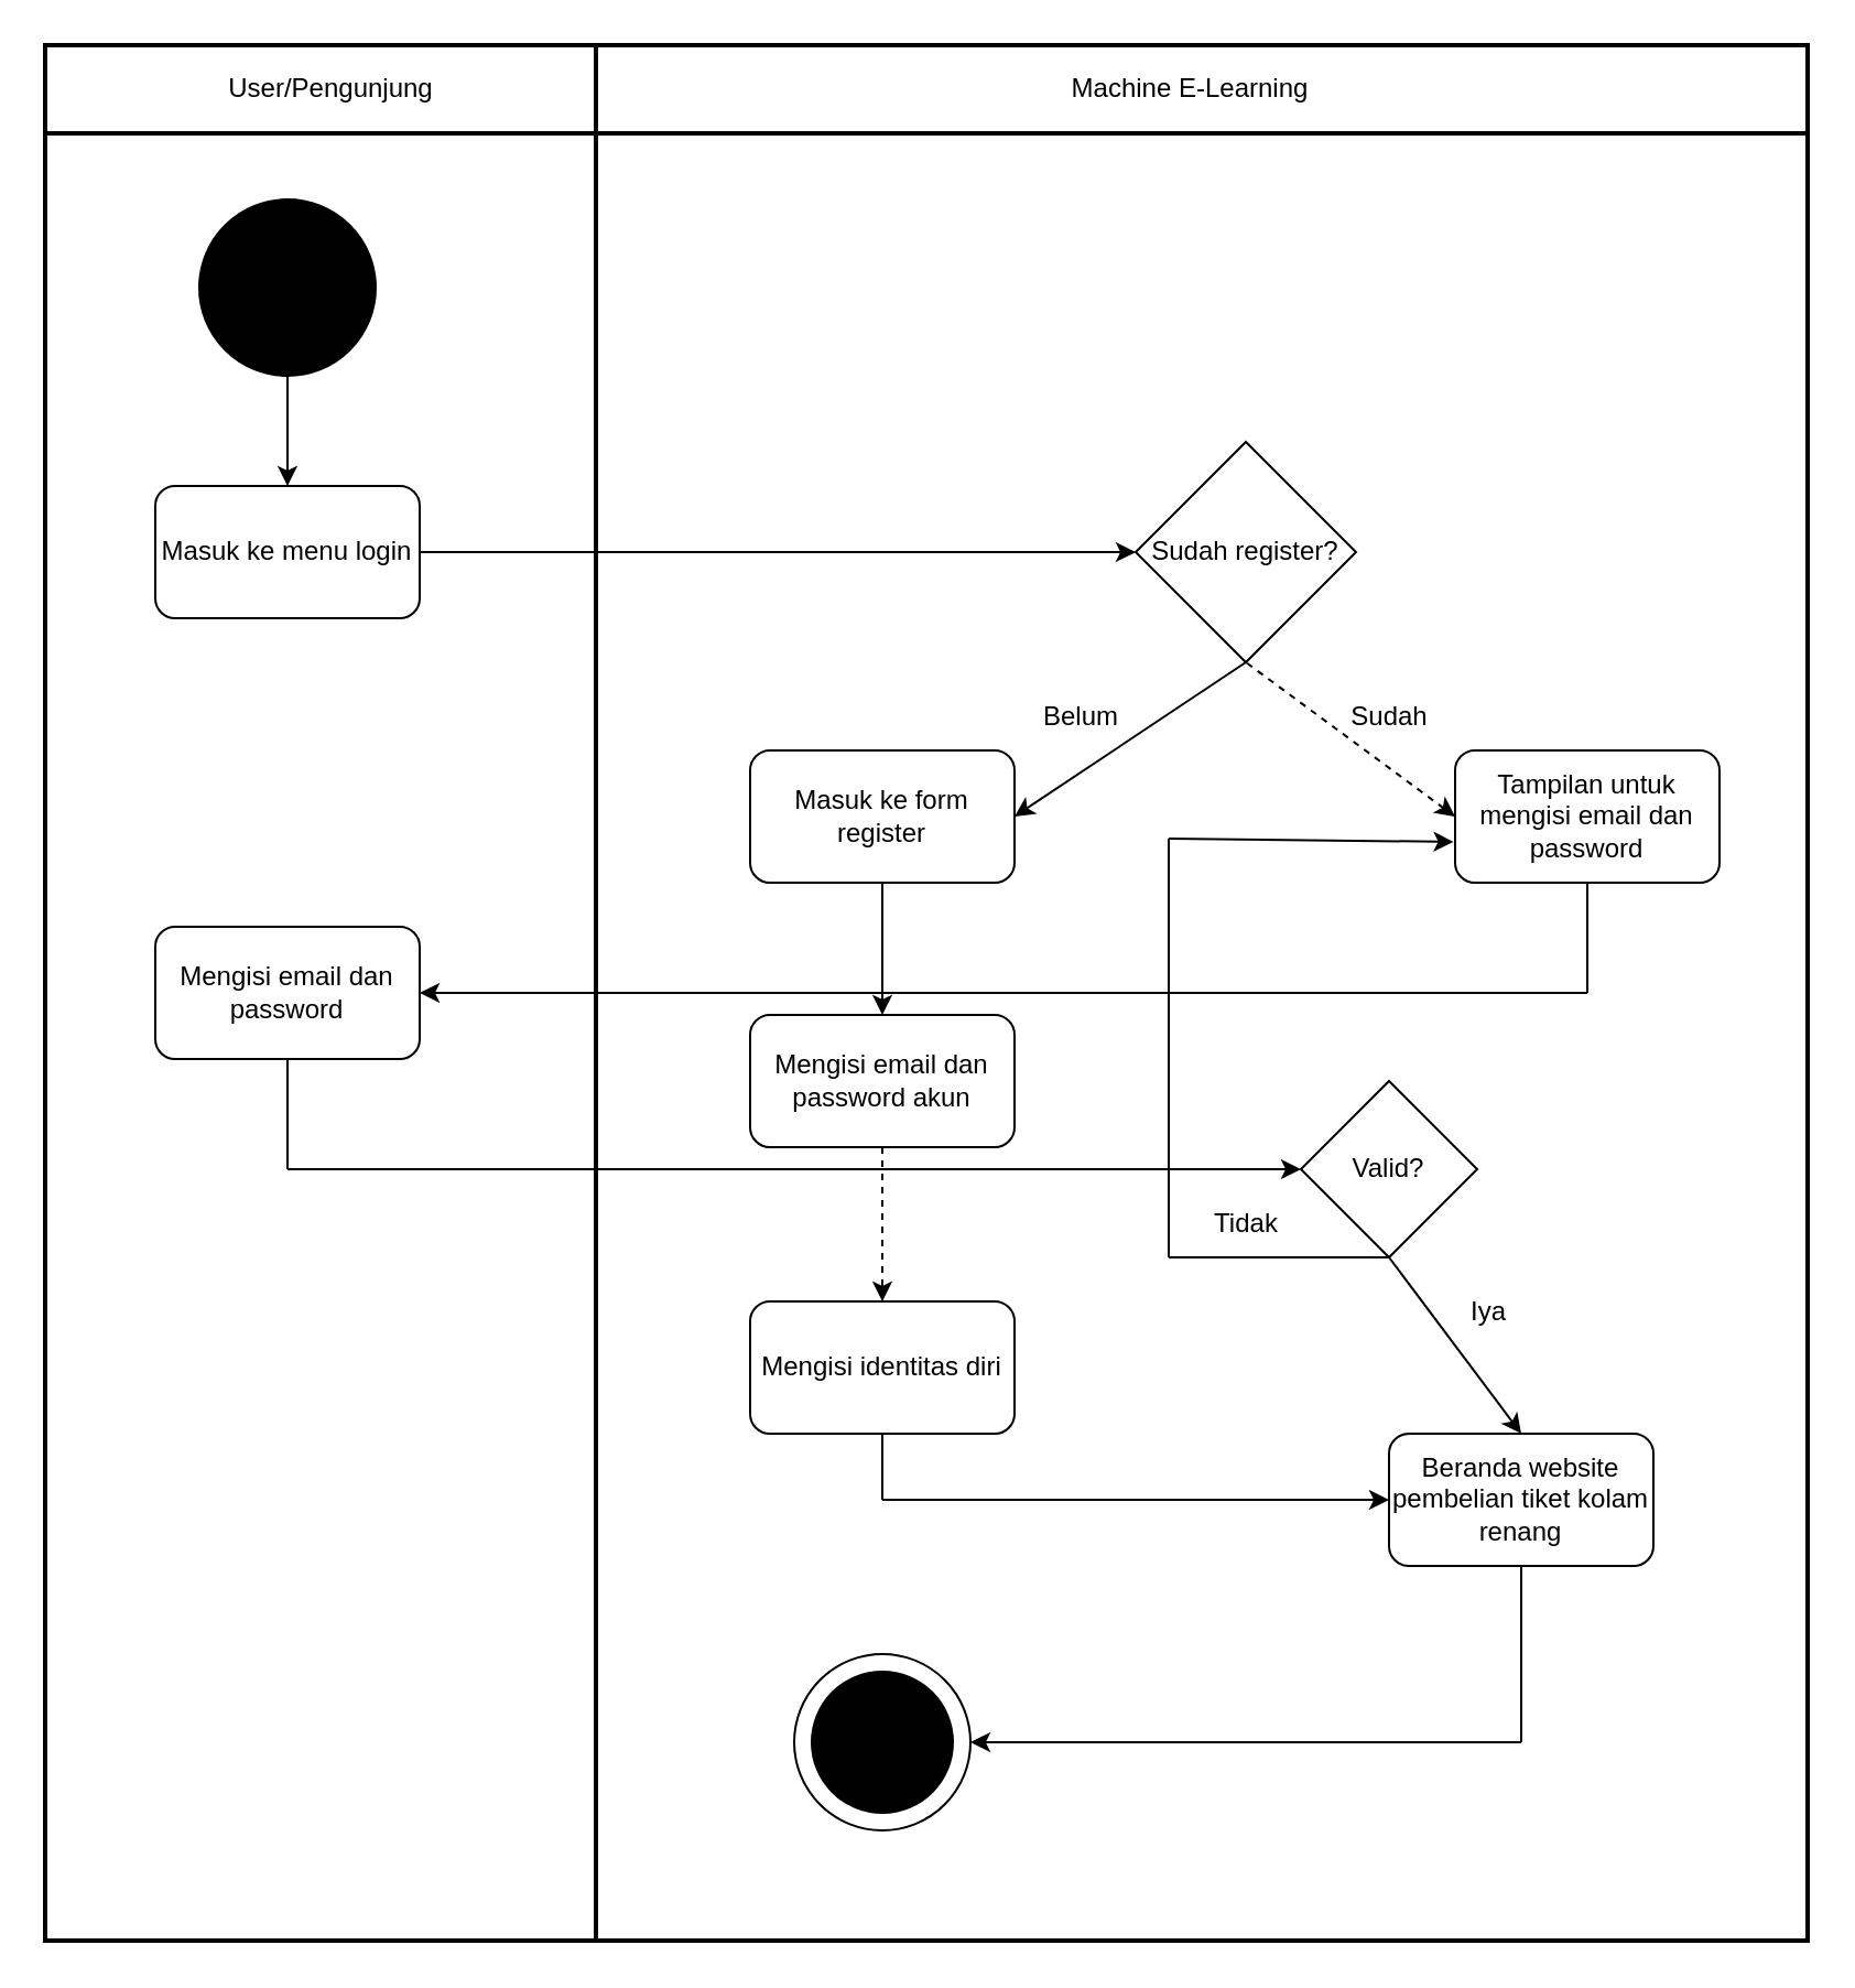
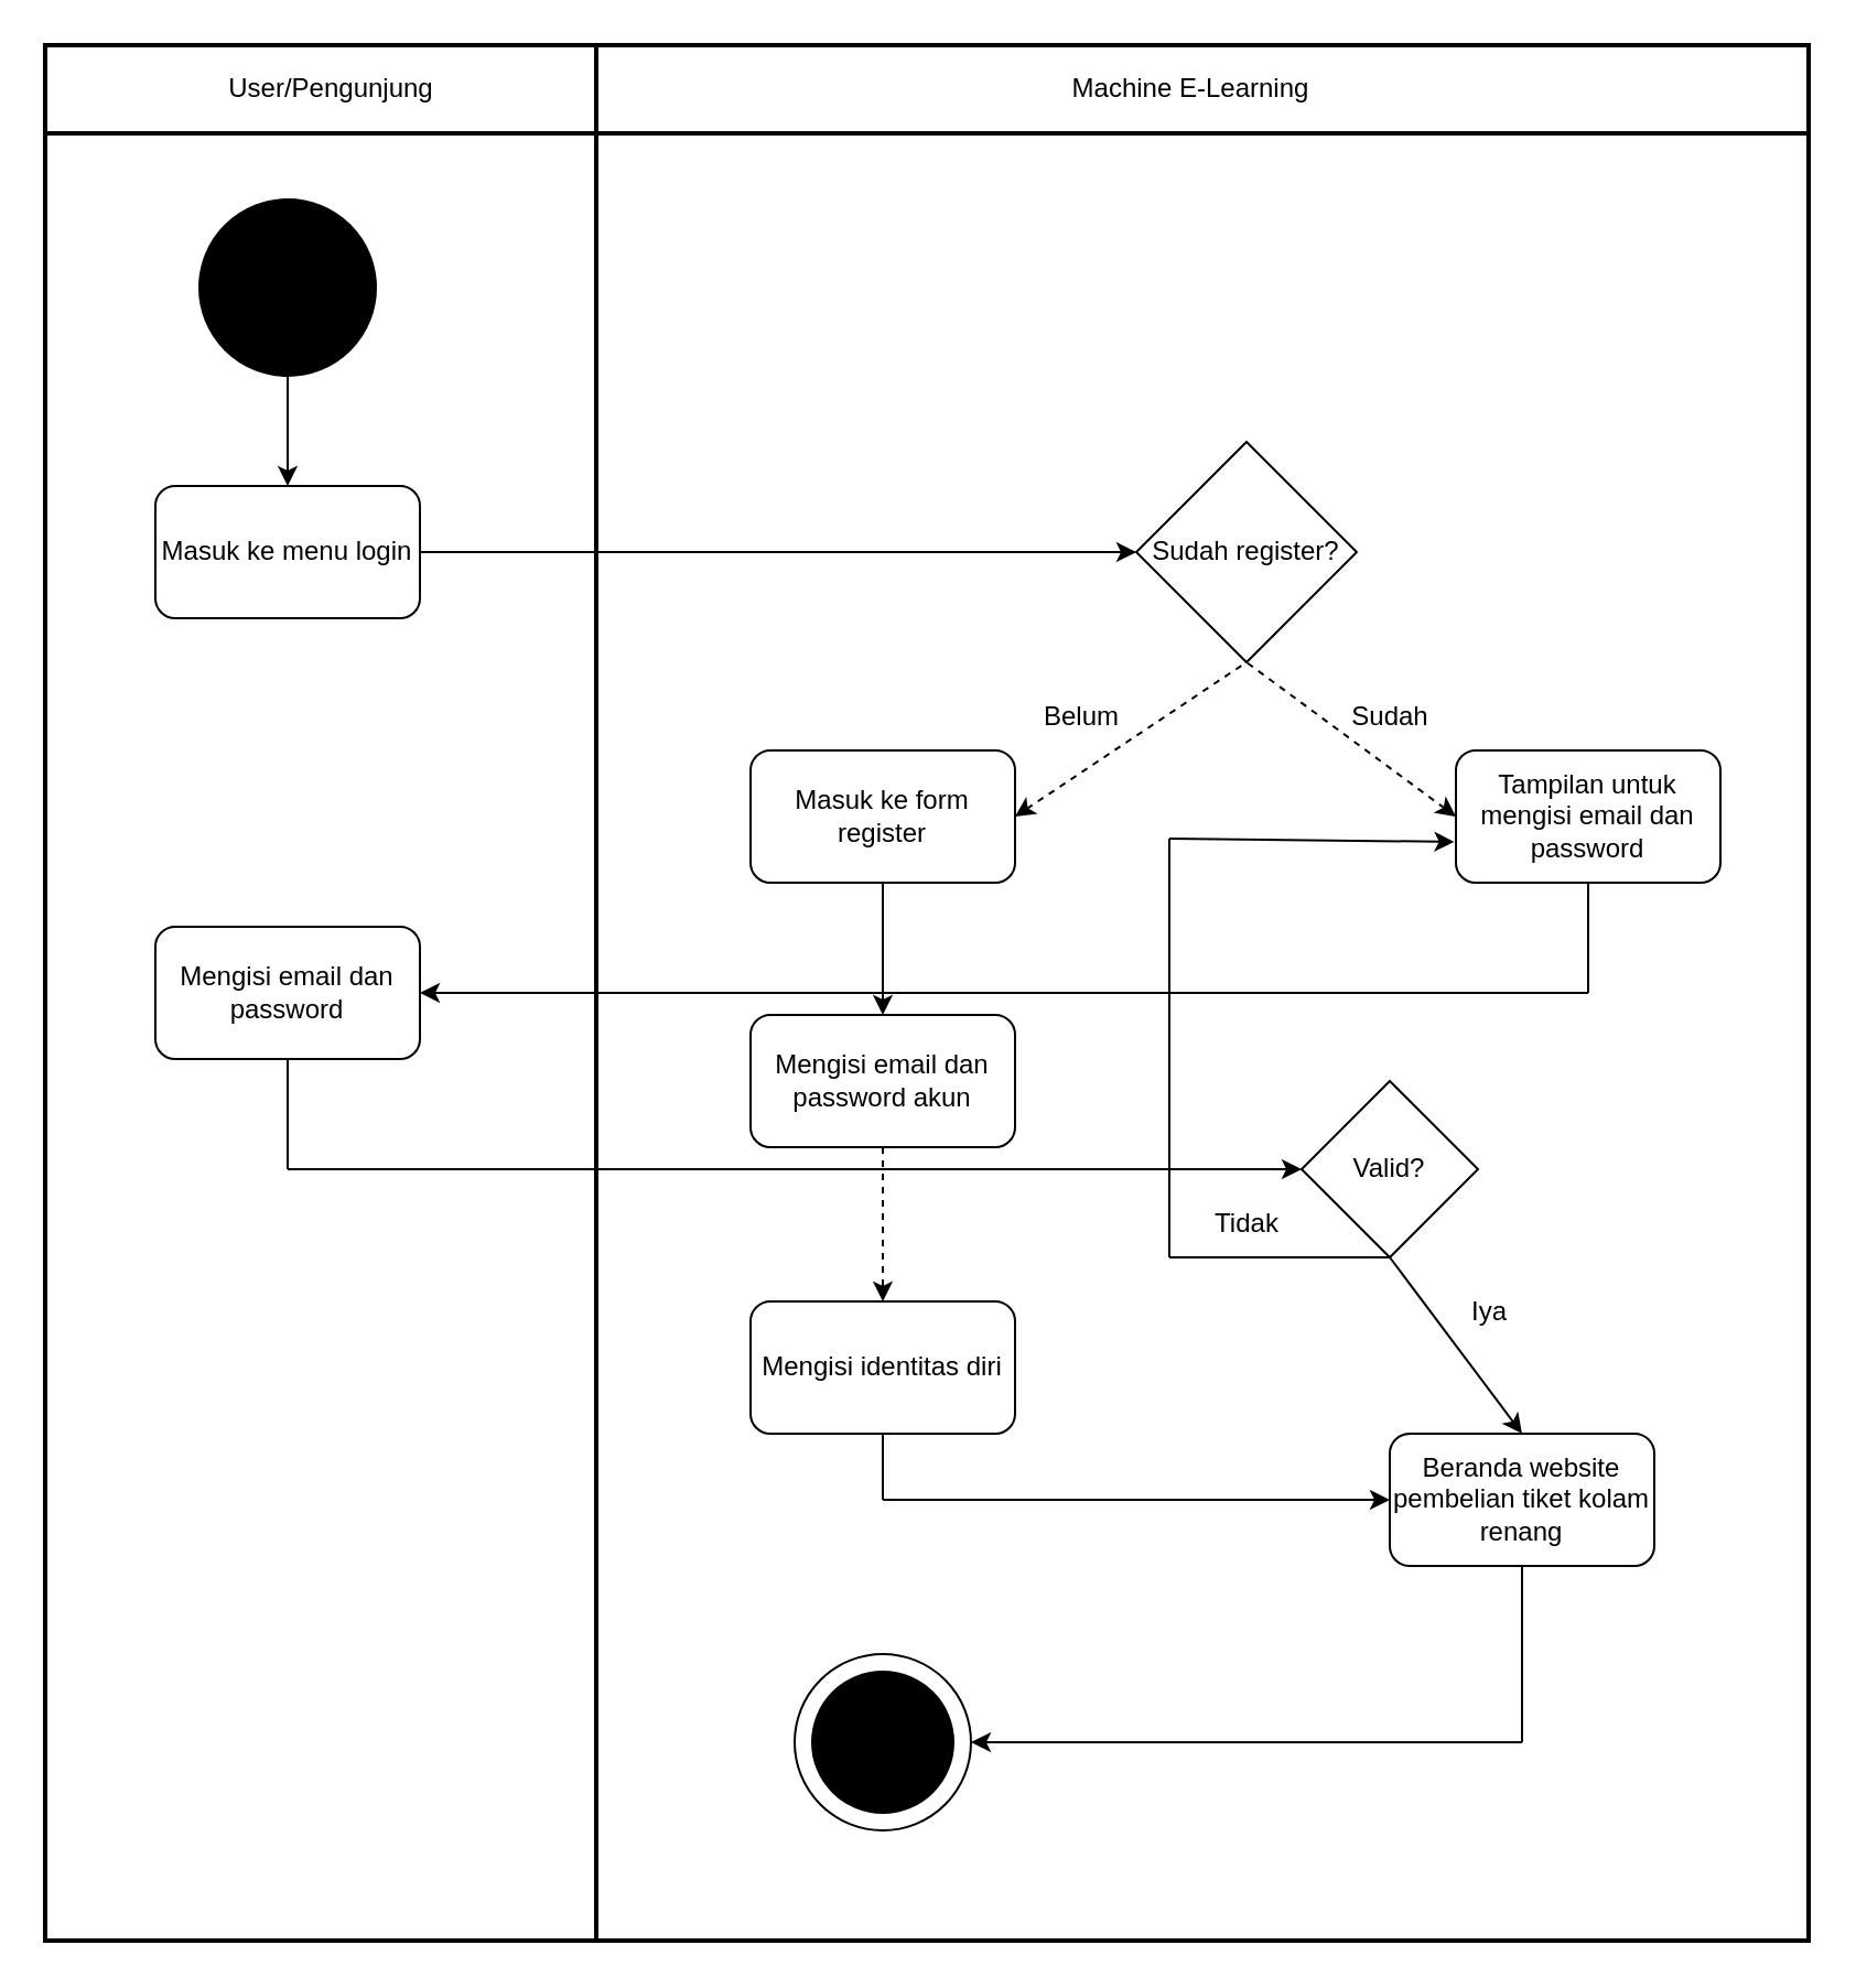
- <mxCell id="17" value="" style="endArrow=none;html=1;rounded=0;entryX=0.5;entryY=1;entryDx=0;entryDy=0;startFill=1;startArrow=classic;exitX=1;exitY=0.5;exitDx=0;exitDy=0;shadow=0;strokeColor=light-dark(#000000,#000000);" parent="2" source="21" target="16" edge="1"><mxGeometry width="50" height="50" relative="1" as="geometry"><mxPoint x="440" y="350" as="sourcePoint" /><mxPoint x="545" y="290" as="targetPoint" /></mxGeometry></mxCell>
+ <mxCell id="17" value="" style="endArrow=none;html=1;rounded=0;entryX=0.5;entryY=1;entryDx=0;entryDy=0;startFill=1;startArrow=classic;exitX=1;exitY=0.5;exitDx=0;exitDy=0;shadow=0;strokeColor=light-dark(#000000,#000000);dashed=1;" parent="2" source="21" target="16" edge="1"><mxGeometry width="50" height="50" relative="1" as="geometry"><mxPoint x="440" y="350" as="sourcePoint" /><mxPoint x="545" y="290" as="targetPoint" /></mxGeometry></mxCell>
